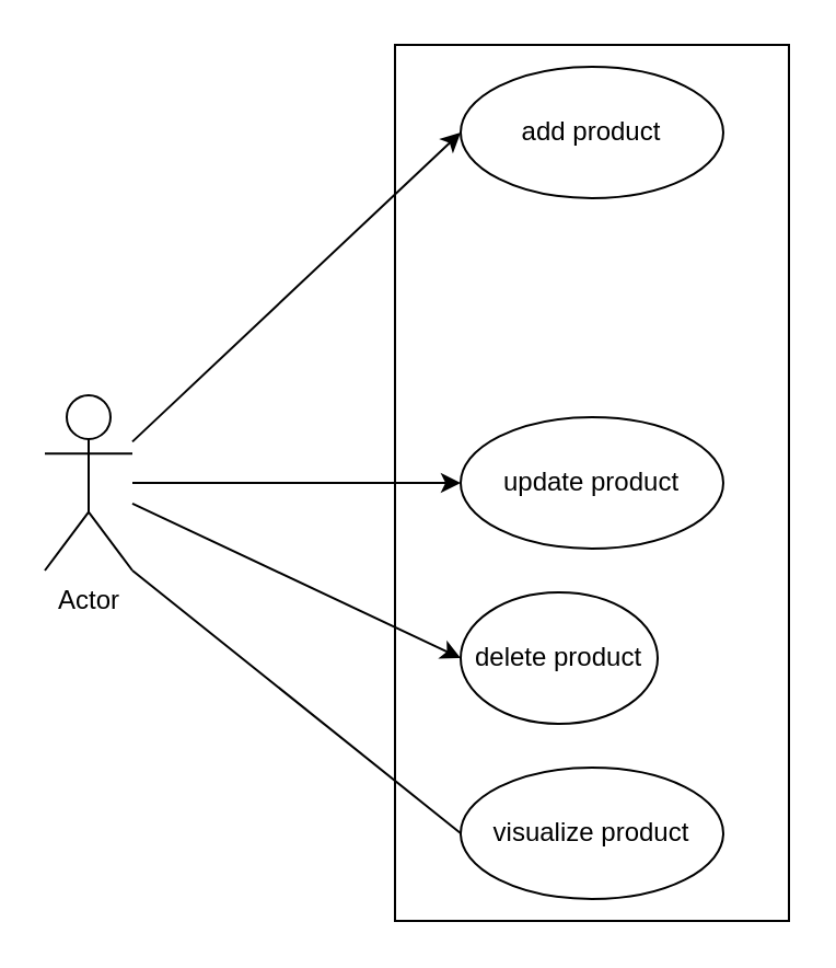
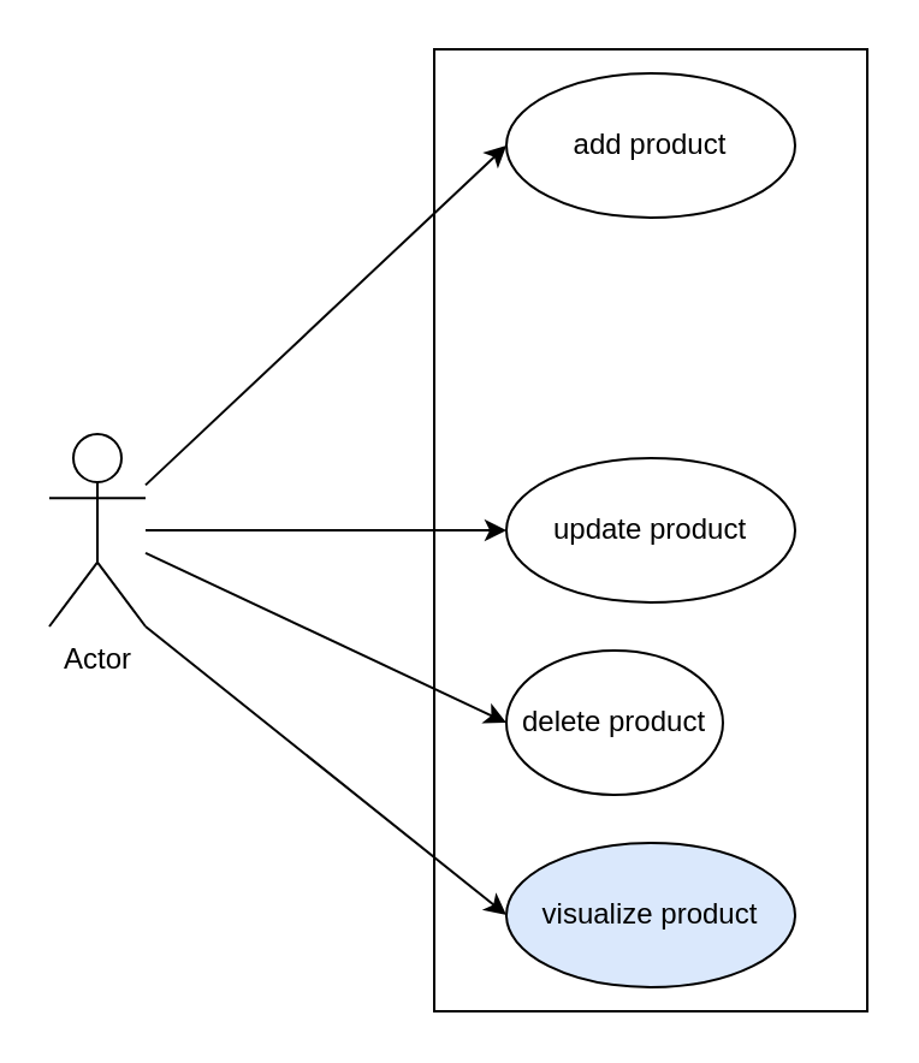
- <mxCell id="11" value="" style="endArrow=none;html=1;rounded=0;entryX=0;entryY=0.5;entryDx=0;entryDy=0;exitX=1;exitY=1;exitDx=0;exitDy=0;exitPerimeter=0;" edge="1" parent="1" source="2" target="7"><mxGeometry width="50" height="50" relative="1" as="geometry"><mxPoint x="70" y="239" as="sourcePoint" /><mxPoint x="220" y="310" as="targetPoint" /></mxGeometry></mxCell>
+ <mxCell id="11" value="" style="endArrow=classic;html=1;rounded=0;entryX=0;entryY=0.5;entryDx=0;entryDy=0;exitX=1;exitY=1;exitDx=0;exitDy=0;exitPerimeter=0;" edge="1" parent="1" source="2" target="7"><mxGeometry width="50" height="50" relative="1" as="geometry"><mxPoint x="70" y="239" as="sourcePoint" /><mxPoint x="220" y="310" as="targetPoint" /></mxGeometry></mxCell>
- <mxCell id="7" value="visualize product" style="ellipse;whiteSpace=wrap;html=1;" vertex="1" parent="1"><mxGeometry x="210" y="350" width="120" height="60" as="geometry" /></mxCell>
+ <mxCell id="7" value="visualize product" style="ellipse;whiteSpace=wrap;html=1;fillColor=#dae8fc;" vertex="1" parent="1"><mxGeometry x="210" y="350" width="120" height="60" as="geometry" /></mxCell>
